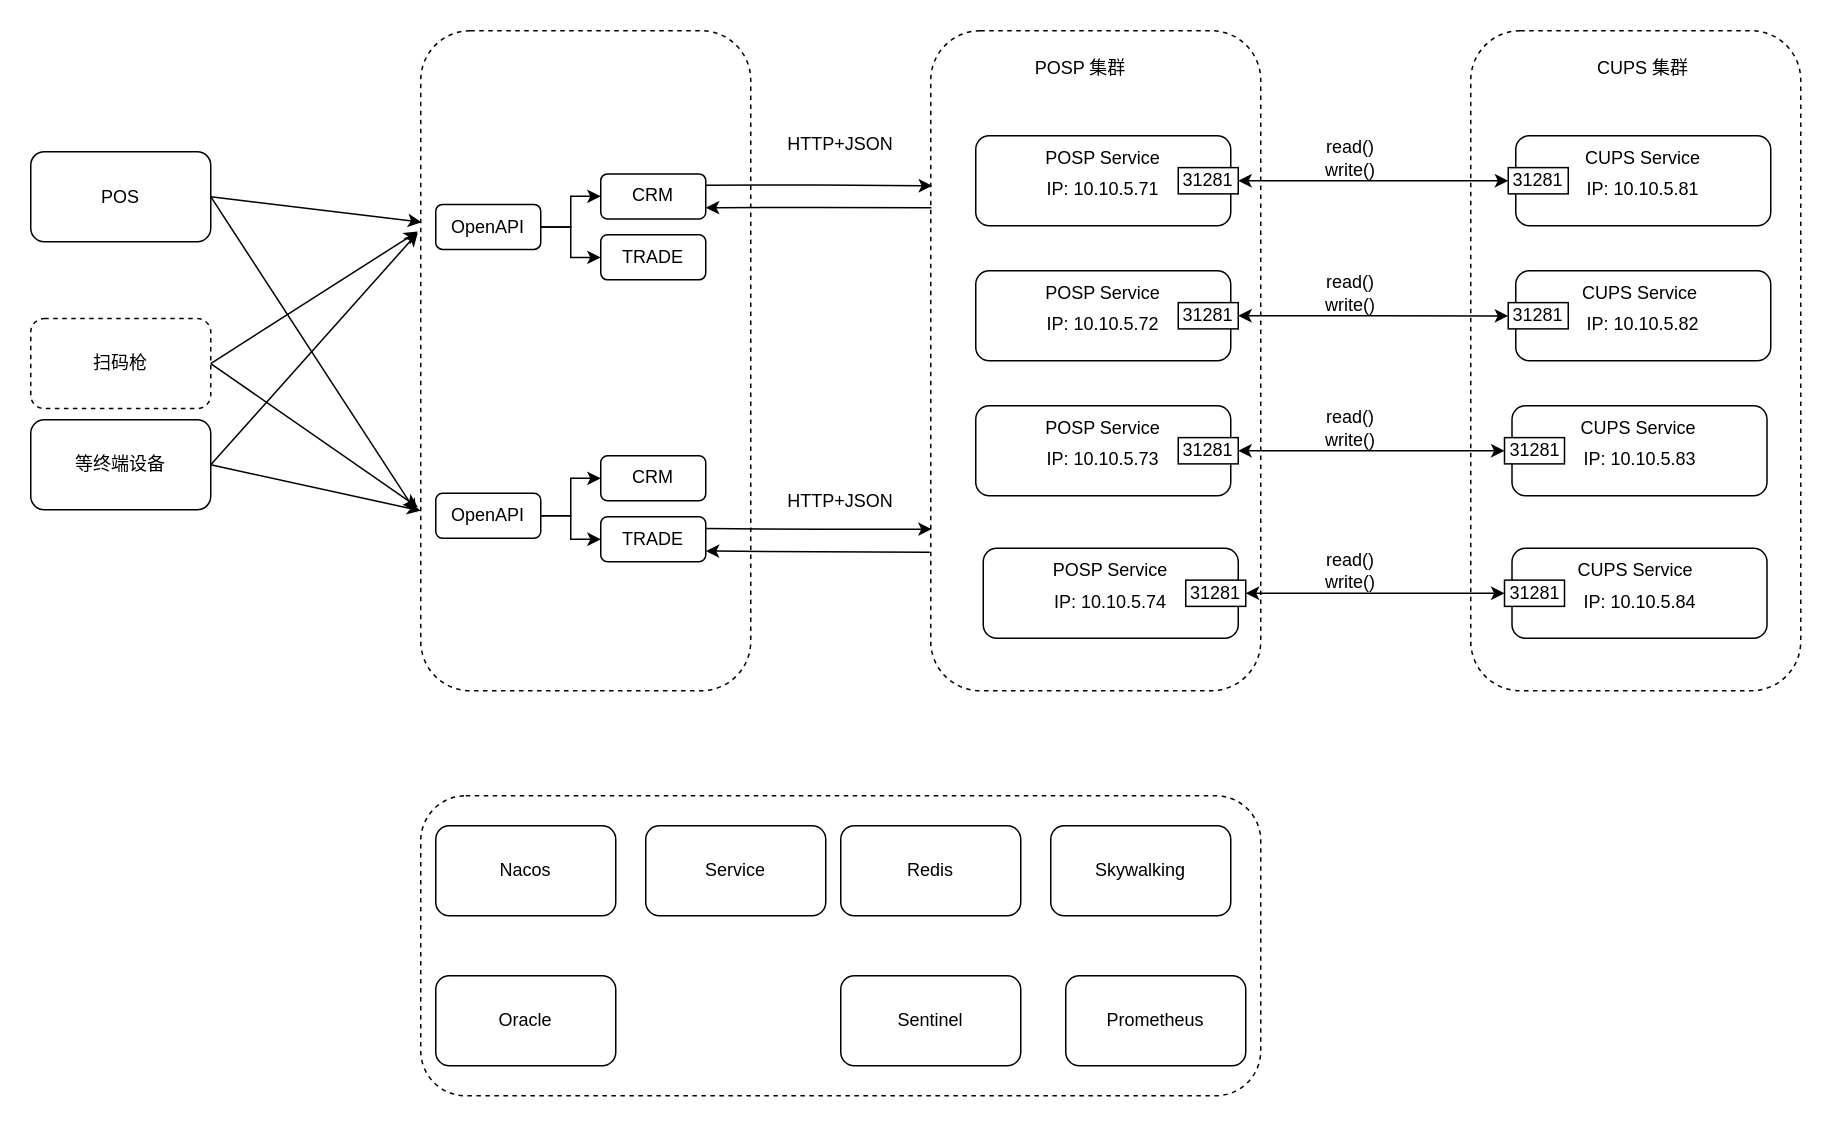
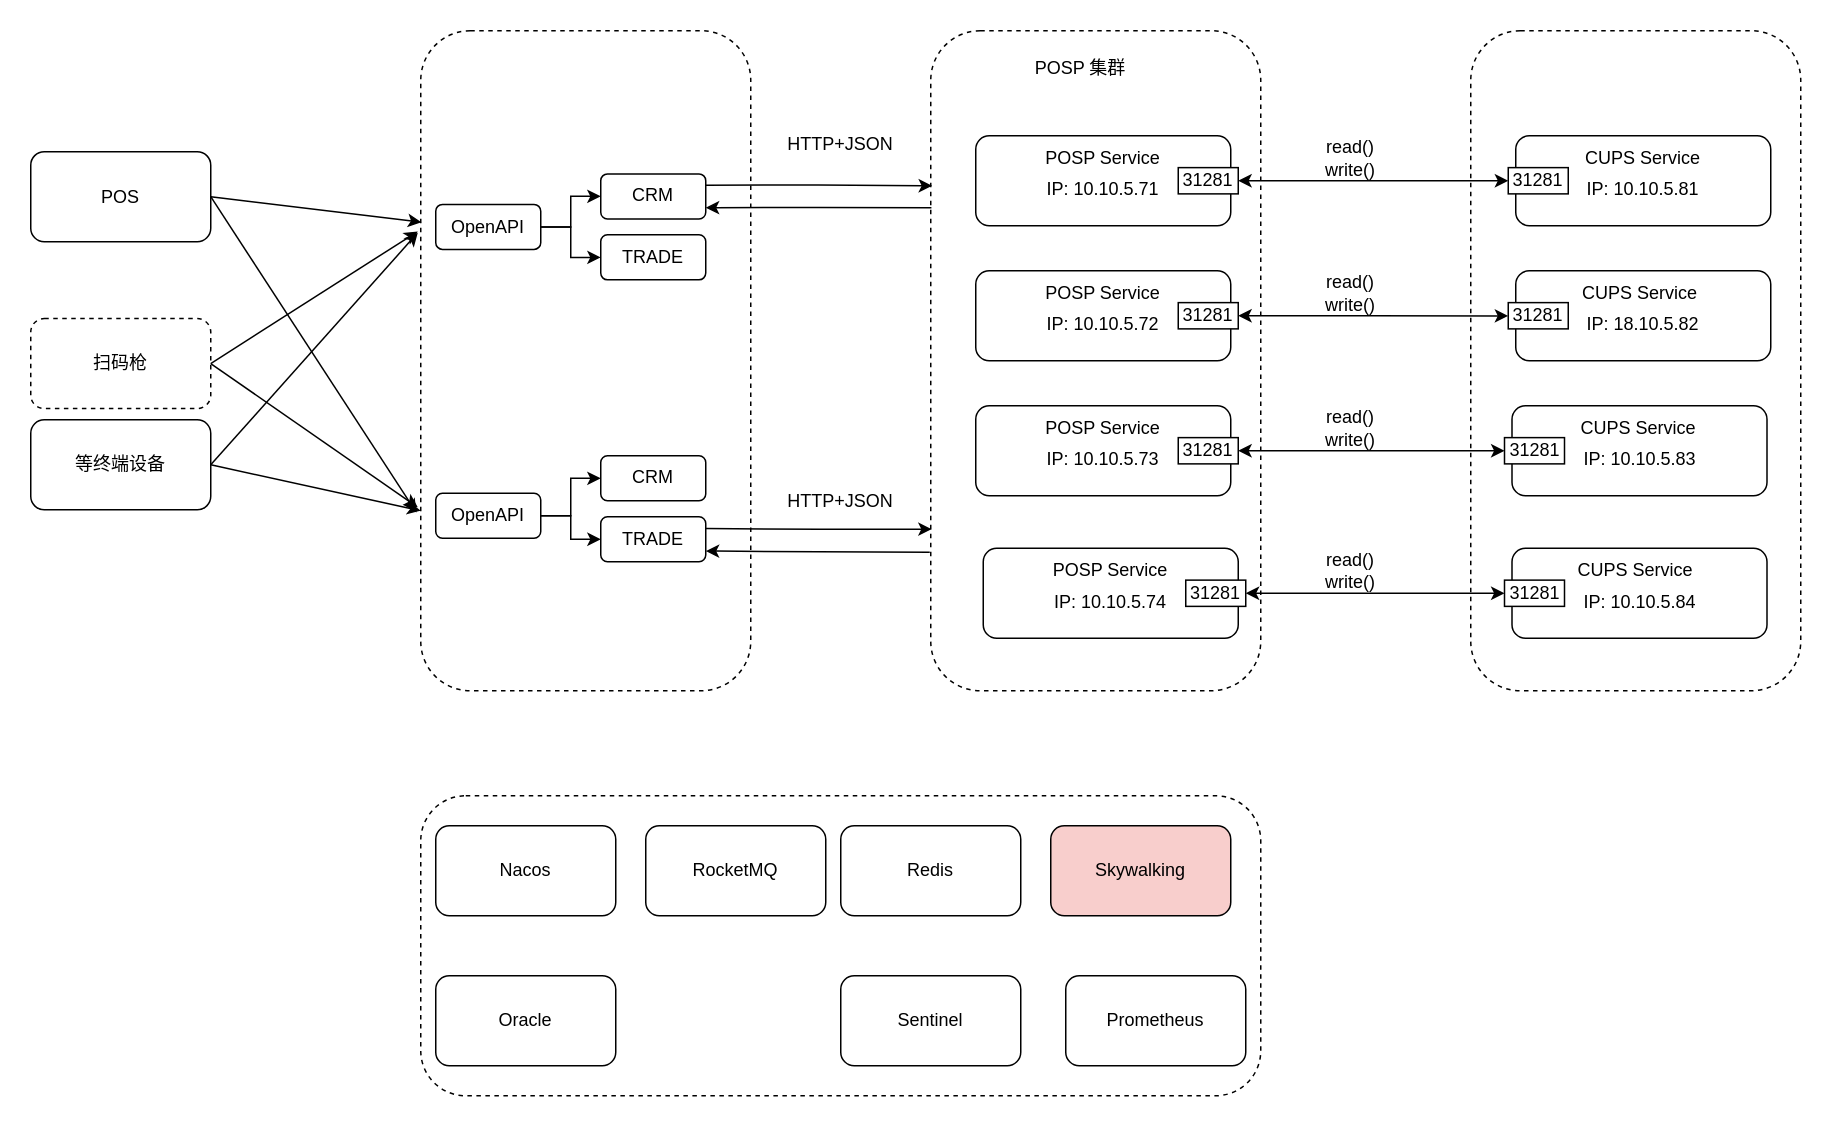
- <mxCell id="3" value="CUPS 集群" style="text;html=1;align=center;verticalAlign=middle;whiteSpace=wrap;rounded=0;" vertex="1" parent="1"><mxGeometry x="1055" y="30" width="80" height="30" as="geometry" /></mxCell>
- <mxCell id="9" value="IP: 10.10.5.82" style="text;html=1;align=center;verticalAlign=middle;whiteSpace=wrap;rounded=0;" vertex="1" parent="1"><mxGeometry x="1045" y="201.25" width="100" height="30" as="geometry" /></mxCell>
+ <mxCell id="9" value="IP: 18.10.5.82" style="text;html=1;align=center;verticalAlign=middle;whiteSpace=wrap;rounded=0;" vertex="1" parent="1"><mxGeometry x="1045" y="201.25" width="100" height="30" as="geometry" /></mxCell>
- <mxCell id="68" value="Service" style="rounded=1;whiteSpace=wrap;html=1;" vertex="1" parent="1"><mxGeometry x="430" y="550" width="120" height="60" as="geometry" /></mxCell>
+ <mxCell id="68" value="RocketMQ" style="rounded=1;whiteSpace=wrap;html=1;" vertex="1" parent="1"><mxGeometry x="430" y="550" width="120" height="60" as="geometry" /></mxCell>
- <mxCell id="70" value="Skywalking" style="rounded=1;whiteSpace=wrap;html=1;" vertex="1" parent="1"><mxGeometry x="700" y="550" width="120" height="60" as="geometry" /></mxCell>
+ <mxCell id="70" value="Skywalking" style="rounded=1;whiteSpace=wrap;html=1;fillColor=#f8cecc;" vertex="1" parent="1"><mxGeometry x="700" y="550" width="120" height="60" as="geometry" /></mxCell>
